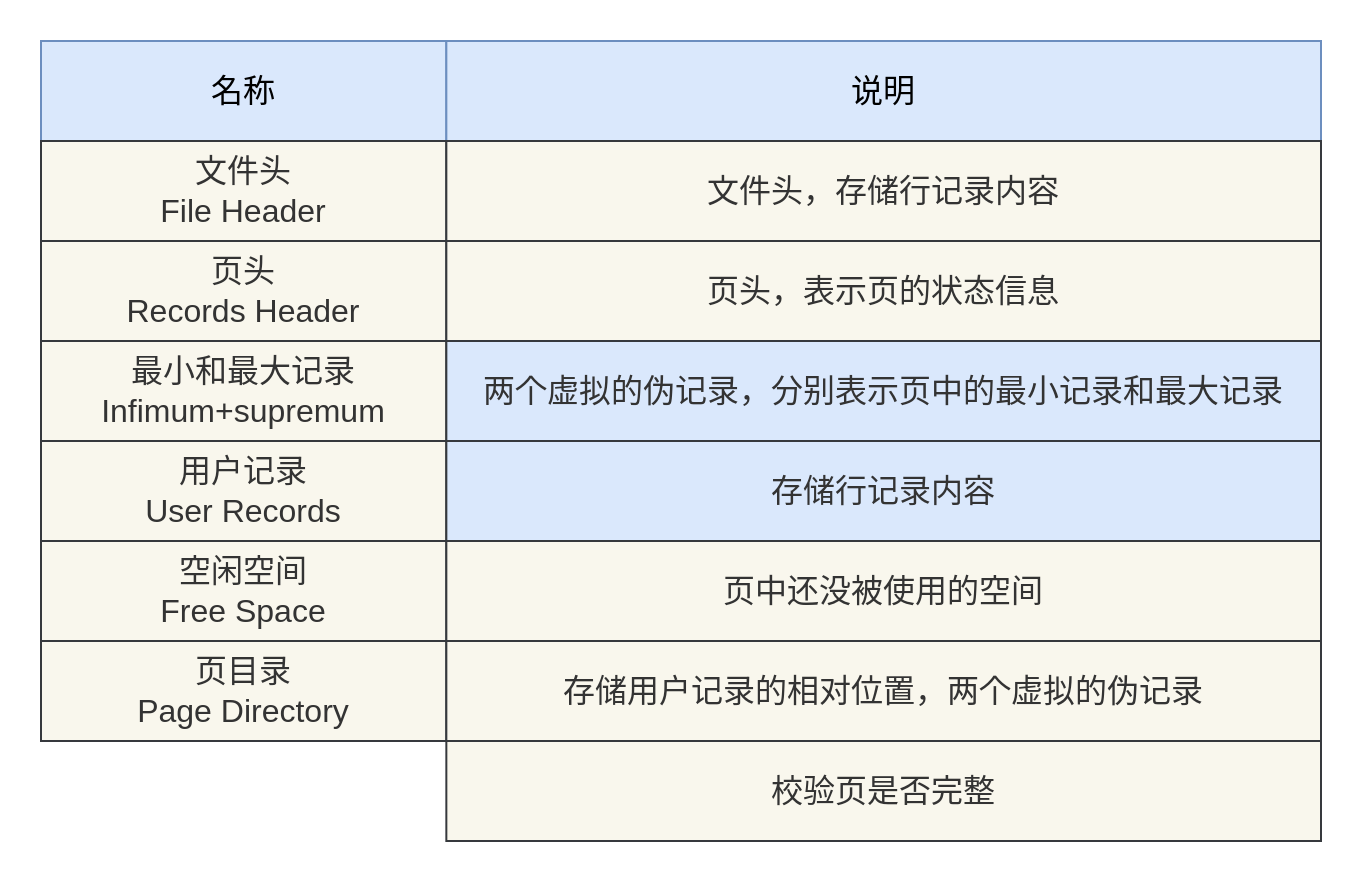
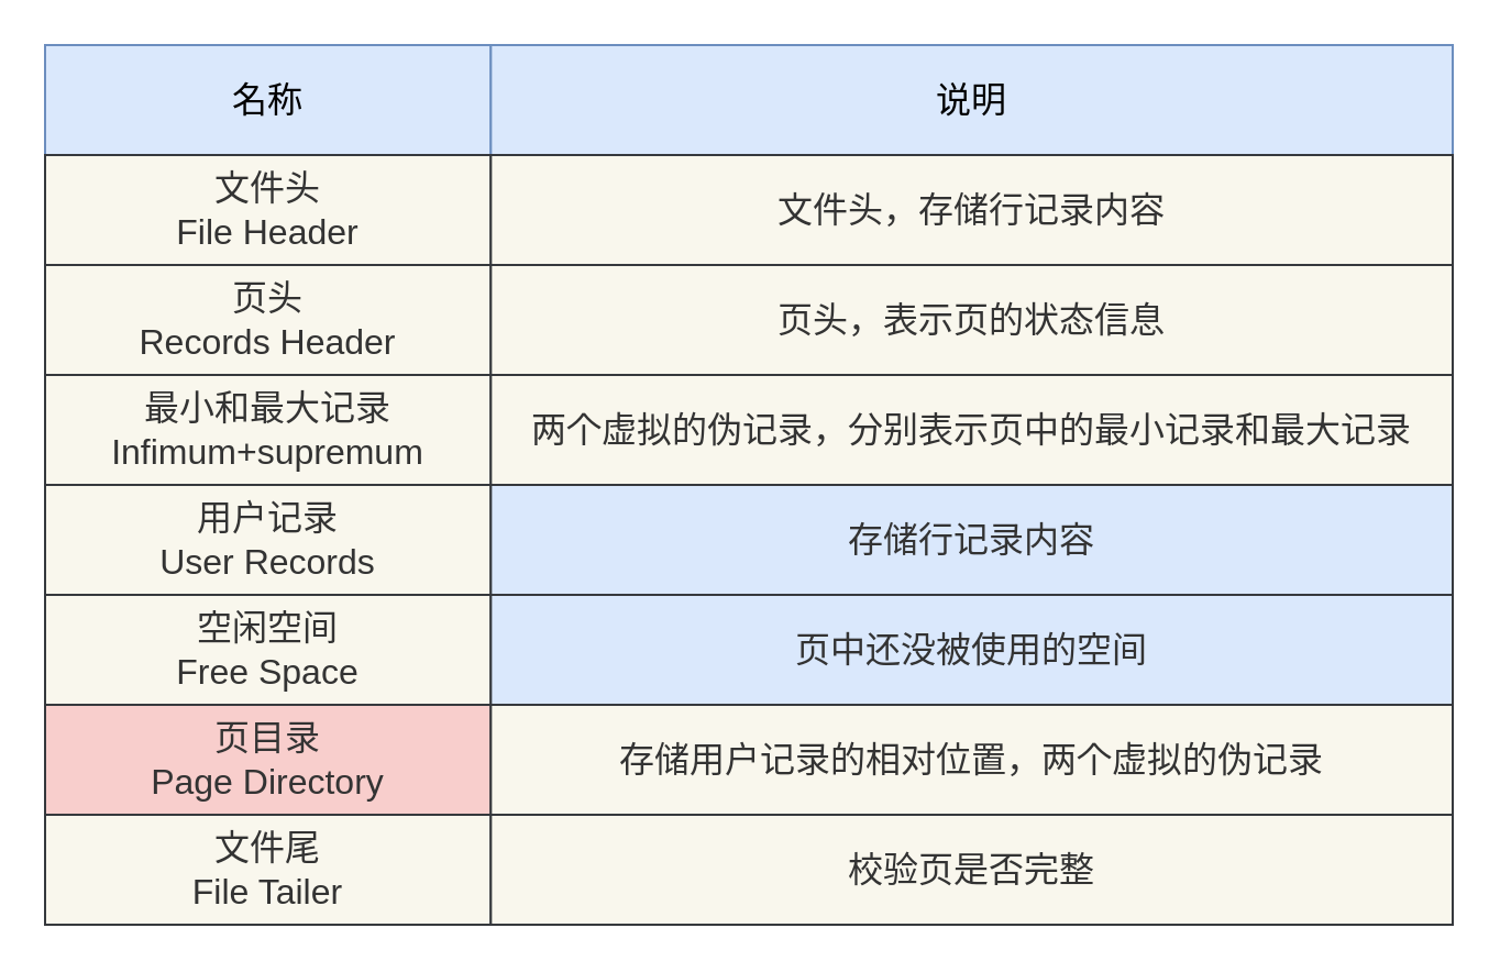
- <mxCell id="13" value="&lt;font color=&quot;#333333&quot; face=&quot;pingfang sc, avenir, tahoma, arial, lantinghei sc, microsoft yahei, hiragino sans gb, microsoft sans serif, wenquanyi micro hei, helvetica, sans-serif&quot;&gt;&lt;span style=&quot;&quot;&gt;两个虚拟的伪记录，分别表示页中的最小记录和最大记录&lt;/span&gt;&lt;/font&gt;" style="rounded=0;whiteSpace=wrap;html=1;fontSize=16;fillColor=#dae8fc;strokeColor=#36393d;labelBackgroundColor=none;" vertex="1" parent="1"><mxGeometry x="222.667" y="170" width="437.333" height="50" as="geometry" /></mxCell>
+ <mxCell id="13" value="&lt;font color=&quot;#333333&quot; face=&quot;pingfang sc, avenir, tahoma, arial, lantinghei sc, microsoft yahei, hiragino sans gb, microsoft sans serif, wenquanyi micro hei, helvetica, sans-serif&quot;&gt;&lt;span style=&quot;&quot;&gt;两个虚拟的伪记录，分别表示页中的最小记录和最大记录&lt;/span&gt;&lt;/font&gt;" style="rounded=0;whiteSpace=wrap;html=1;fontSize=16;fillColor=#f9f7ed;strokeColor=#36393d;labelBackgroundColor=none;" vertex="1" parent="1"><mxGeometry x="222.667" y="170" width="437.333" height="50" as="geometry" /></mxCell>
- <mxCell id="15" value="&lt;font color=&quot;#333333&quot; face=&quot;pingfang sc, avenir, tahoma, arial, lantinghei sc, microsoft yahei, hiragino sans gb, microsoft sans serif, wenquanyi micro hei, helvetica, sans-serif&quot;&gt;&lt;span style=&quot;&quot;&gt;页中还没被使用的空间&lt;/span&gt;&lt;/font&gt;" style="rounded=0;whiteSpace=wrap;html=1;fontSize=16;fillColor=#f9f7ed;strokeColor=#36393d;labelBackgroundColor=none;" vertex="1" parent="1"><mxGeometry x="222.667" y="270" width="437.333" height="50" as="geometry" /></mxCell>
+ <mxCell id="15" value="&lt;font color=&quot;#333333&quot; face=&quot;pingfang sc, avenir, tahoma, arial, lantinghei sc, microsoft yahei, hiragino sans gb, microsoft sans serif, wenquanyi micro hei, helvetica, sans-serif&quot;&gt;&lt;span style=&quot;&quot;&gt;页中还没被使用的空间&lt;/span&gt;&lt;/font&gt;" style="rounded=0;whiteSpace=wrap;html=1;fontSize=16;fillColor=#dae8fc;strokeColor=#36393d;labelBackgroundColor=none;" vertex="1" parent="1"><mxGeometry x="222.667" y="270" width="437.333" height="50" as="geometry" /></mxCell>
- <mxCell id="9" value="&lt;span style=&quot;color: rgb(51, 51, 51); font-family: &amp;quot;pingfang sc&amp;quot;, avenir, tahoma, arial, &amp;quot;lantinghei sc&amp;quot;, &amp;quot;microsoft yahei&amp;quot;, &amp;quot;hiragino sans gb&amp;quot;, &amp;quot;microsoft sans serif&amp;quot;, &amp;quot;wenquanyi micro hei&amp;quot;, helvetica, sans-serif;&quot;&gt;页目录&lt;br&gt;Page Directory&lt;/span&gt;" style="rounded=0;whiteSpace=wrap;html=1;fontSize=16;fillColor=#f9f7ed;strokeColor=#36393d;labelBackgroundColor=none;" vertex="1" parent="1"><mxGeometry x="20" y="320" width="202.667" height="50" as="geometry" /></mxCell>
+ <mxCell id="9" value="&lt;span style=&quot;color: rgb(51, 51, 51); font-family: &amp;quot;pingfang sc&amp;quot;, avenir, tahoma, arial, &amp;quot;lantinghei sc&amp;quot;, &amp;quot;microsoft yahei&amp;quot;, &amp;quot;hiragino sans gb&amp;quot;, &amp;quot;microsoft sans serif&amp;quot;, &amp;quot;wenquanyi micro hei&amp;quot;, helvetica, sans-serif;&quot;&gt;页目录&lt;br&gt;Page Directory&lt;/span&gt;" style="rounded=0;whiteSpace=wrap;html=1;fontSize=16;fillColor=#f8cecc;strokeColor=#36393d;labelBackgroundColor=none;" vertex="1" parent="1"><mxGeometry x="20" y="320" width="202.667" height="50" as="geometry" /></mxCell>
+ <mxCell id="10" value="&lt;span style=&quot;color: rgb(51, 51, 51); font-family: &amp;quot;pingfang sc&amp;quot;, avenir, tahoma, arial, &amp;quot;lantinghei sc&amp;quot;, &amp;quot;microsoft yahei&amp;quot;, &amp;quot;hiragino sans gb&amp;quot;, &amp;quot;microsoft sans serif&amp;quot;, &amp;quot;wenquanyi micro hei&amp;quot;, helvetica, sans-serif;&quot;&gt;文件尾&lt;br&gt;File Tailer&lt;/span&gt;" style="rounded=0;whiteSpace=wrap;html=1;fontSize=16;fillColor=#f9f7ed;strokeColor=#36393d;labelBackgroundColor=none;" vertex="1" parent="1"><mxGeometry x="20" y="370" width="202.667" height="50" as="geometry" /></mxCell>
